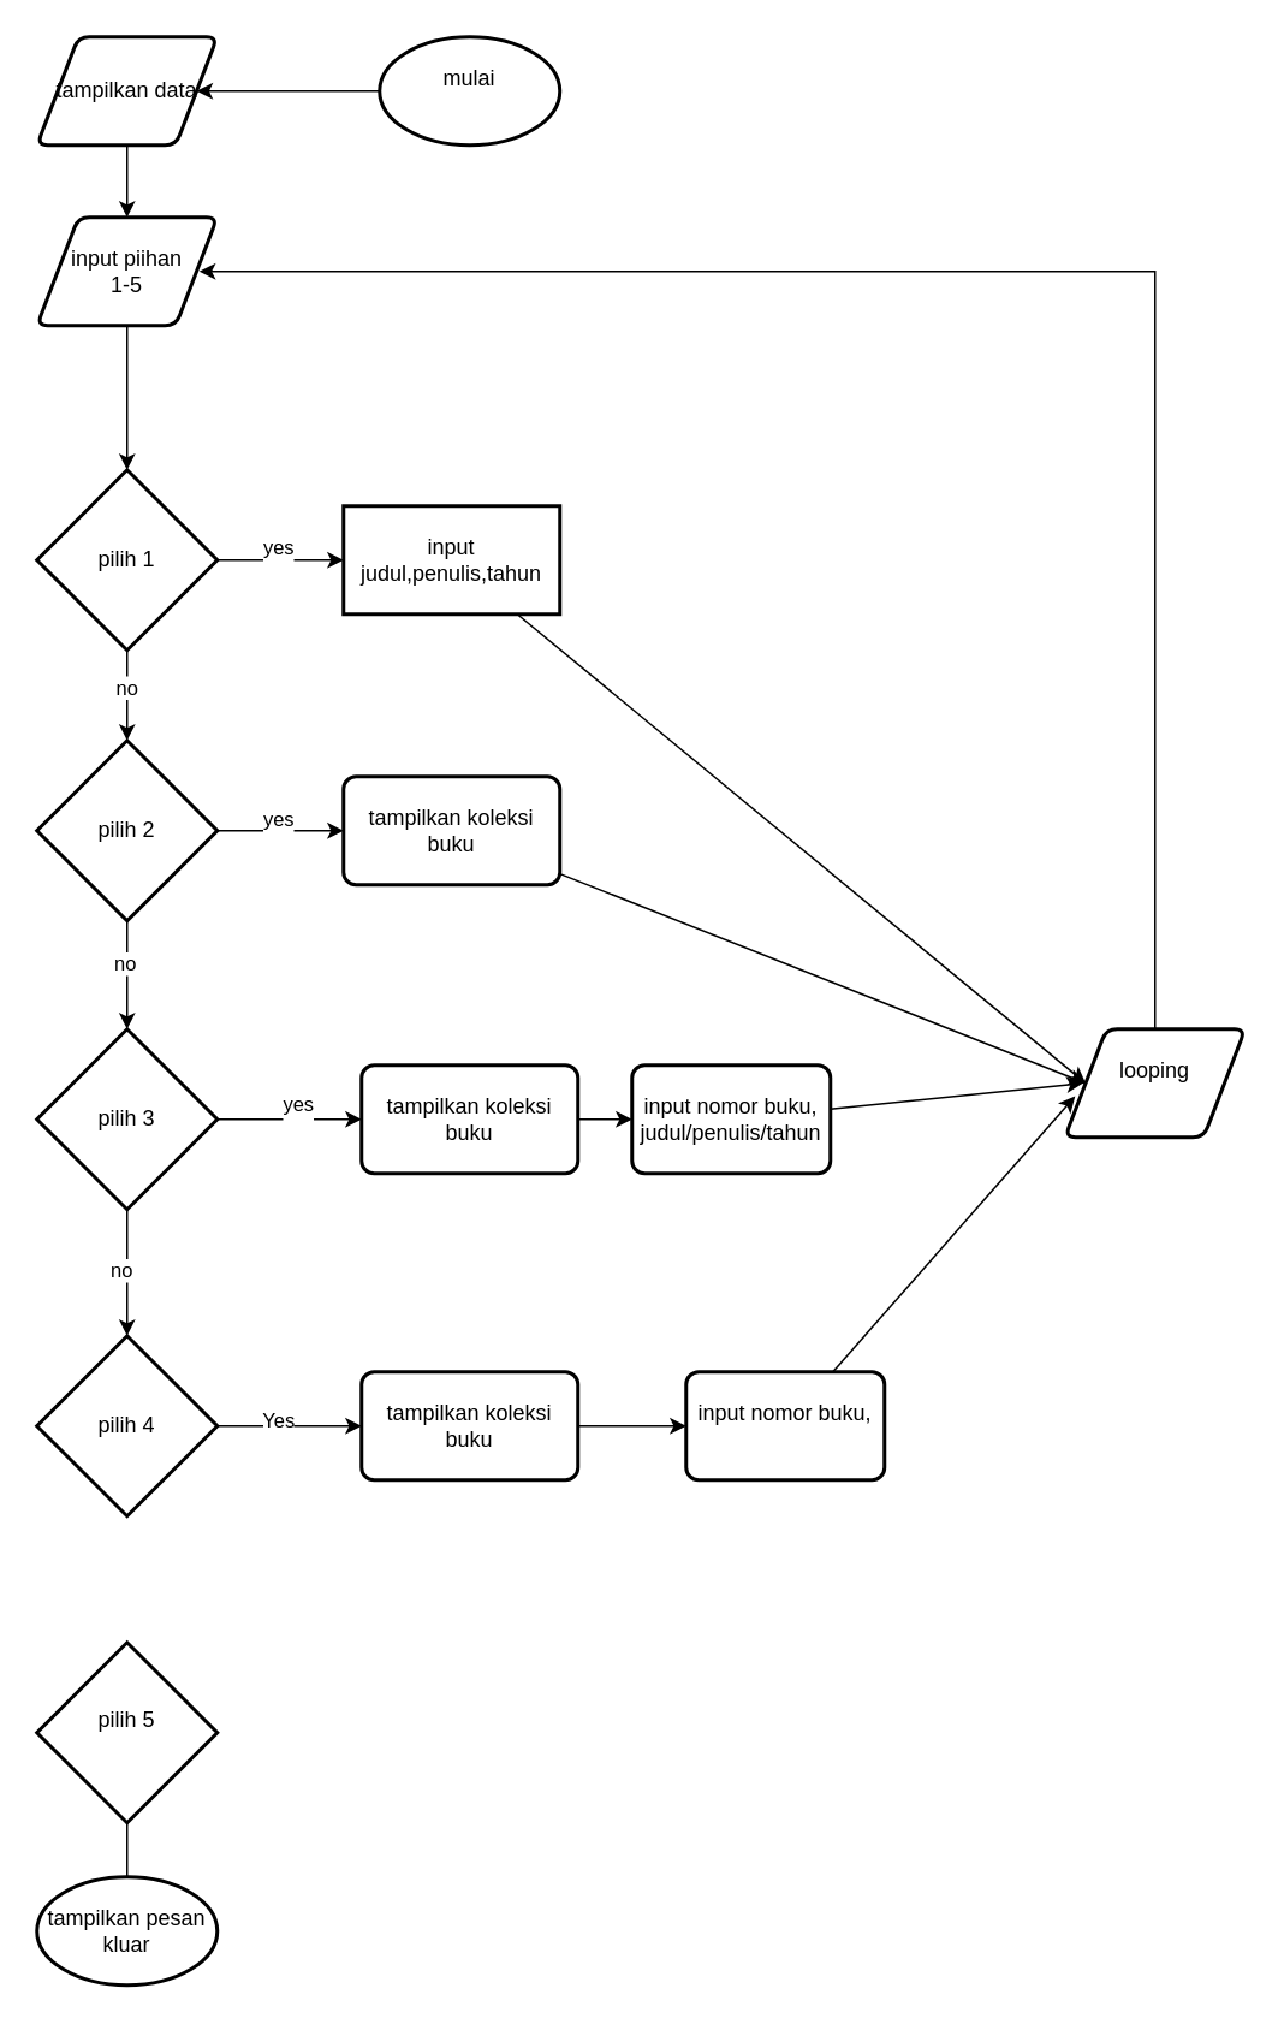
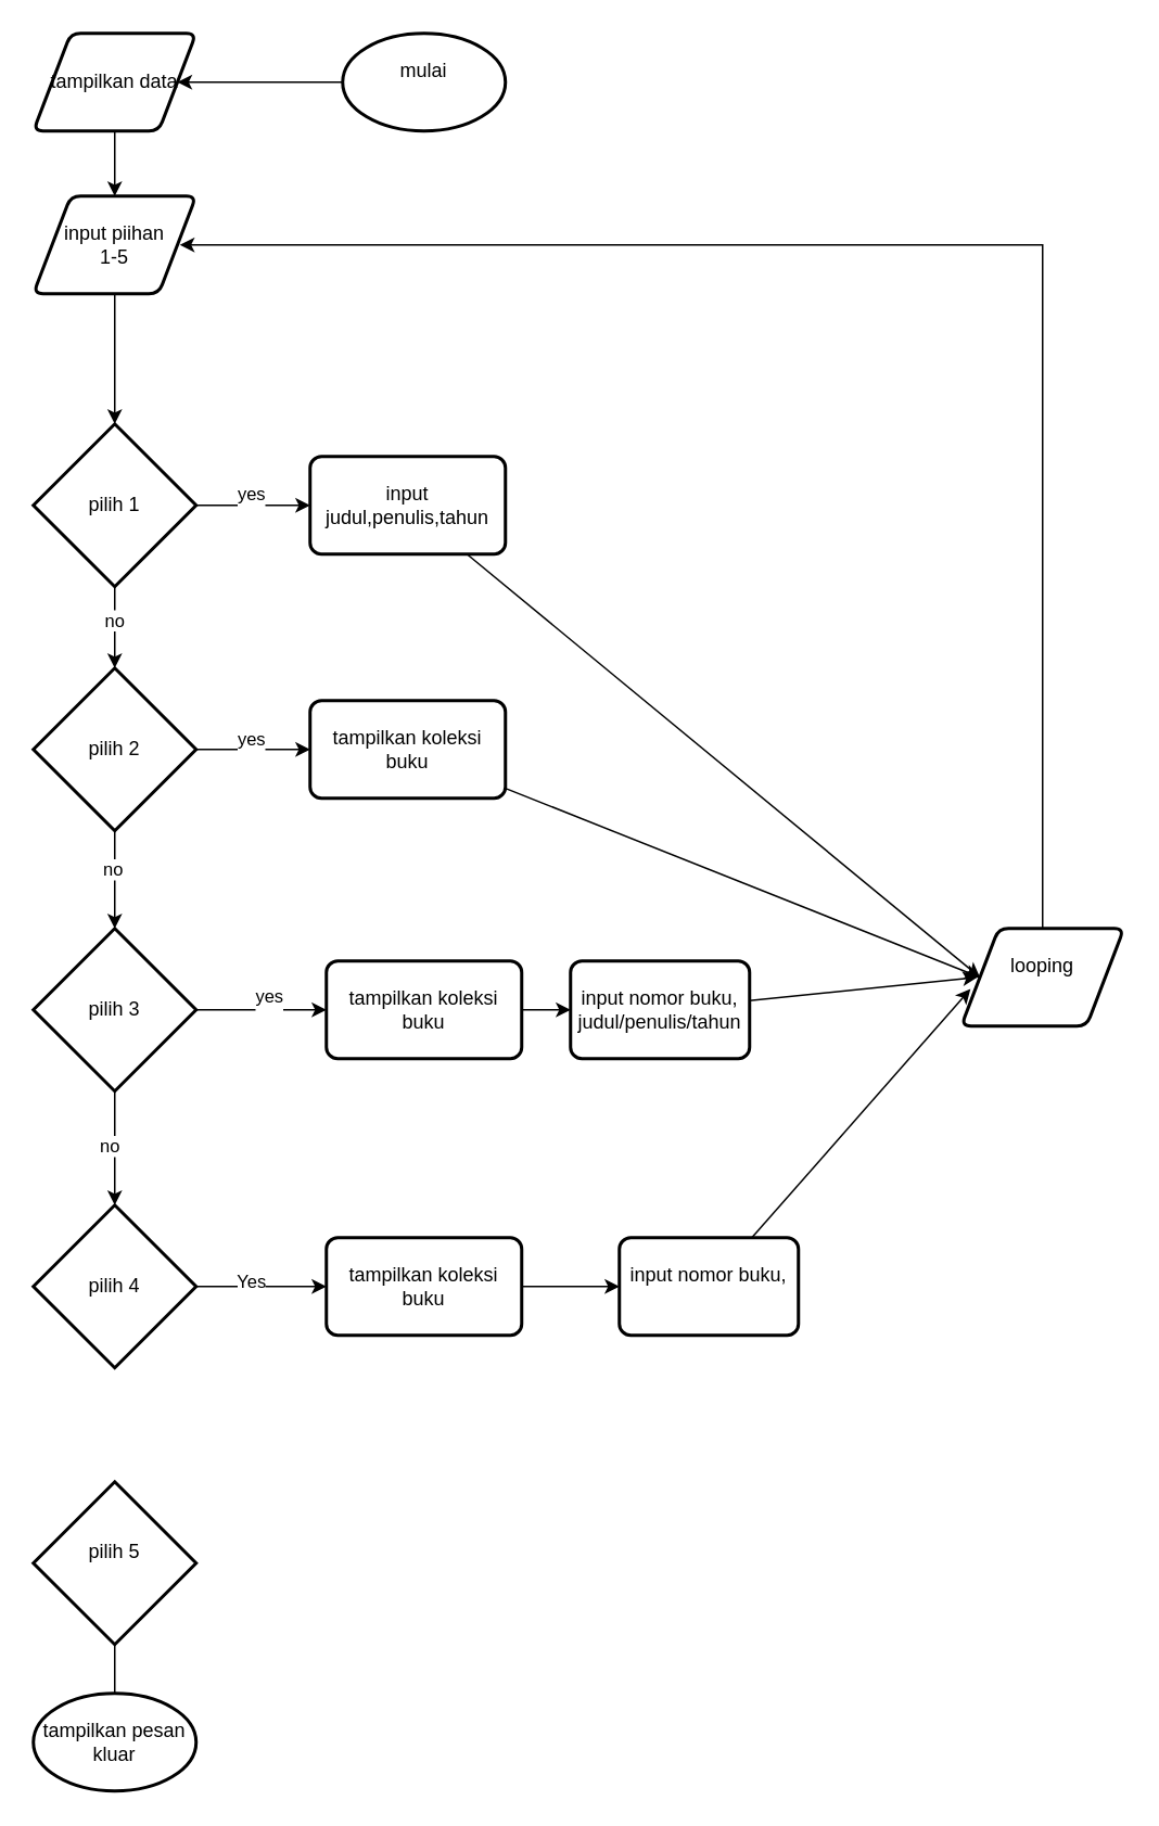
- <mxCell id="29" value="input judul,penulis,tahun" style="whiteSpace=wrap;html=1;absoluteArcSize=1;arcSize=14;strokeWidth=2;rounded=0;" parent="1" vertex="1"><mxGeometry x="190" y="280" width="120" height="60" as="geometry" /></mxCell>
+ <mxCell id="29" value="input judul,penulis,tahun" style="rounded=1;whiteSpace=wrap;html=1;absoluteArcSize=1;arcSize=14;strokeWidth=2;" parent="1" vertex="1"><mxGeometry x="190" y="280" width="120" height="60" as="geometry" /></mxCell>
